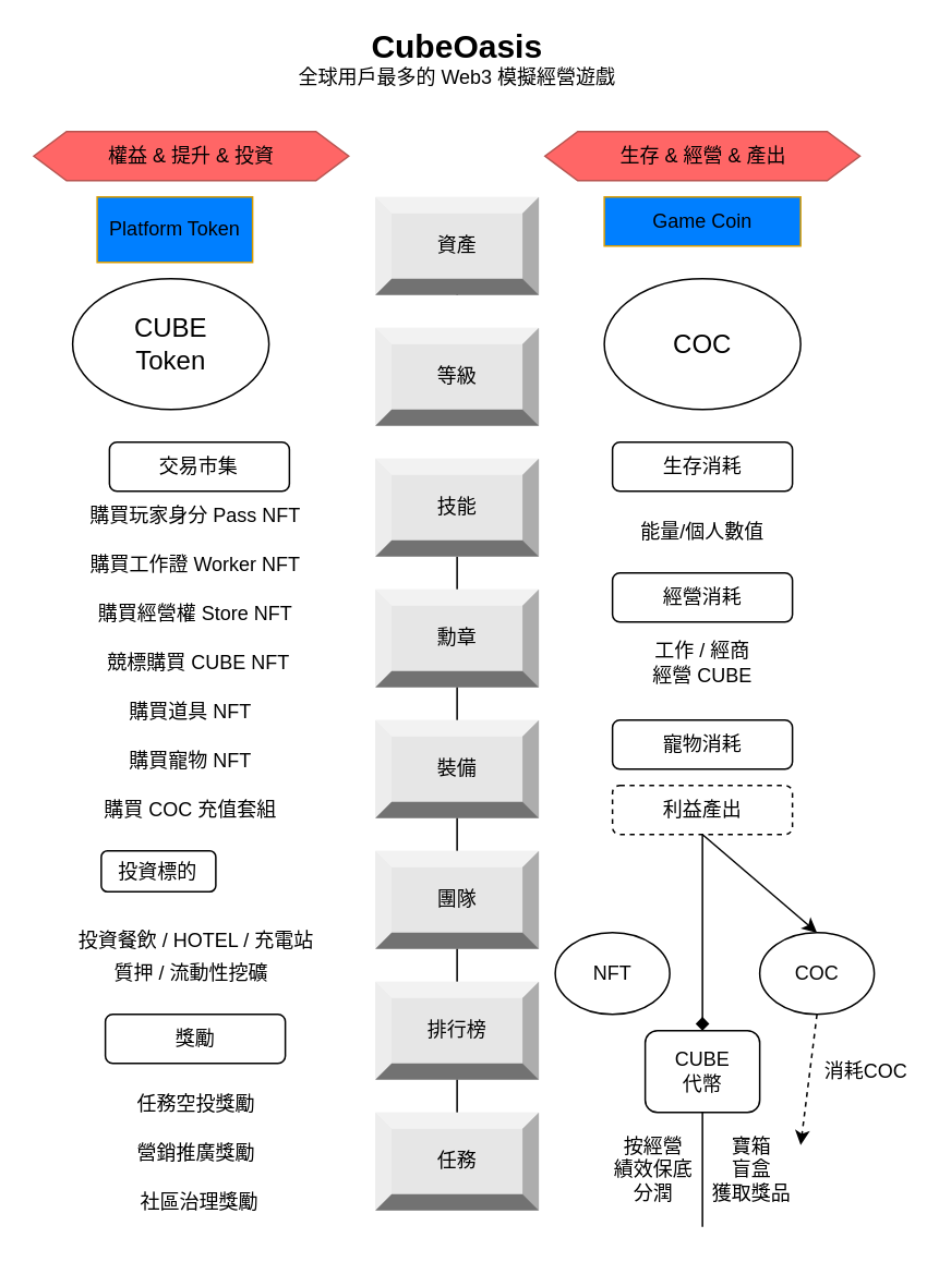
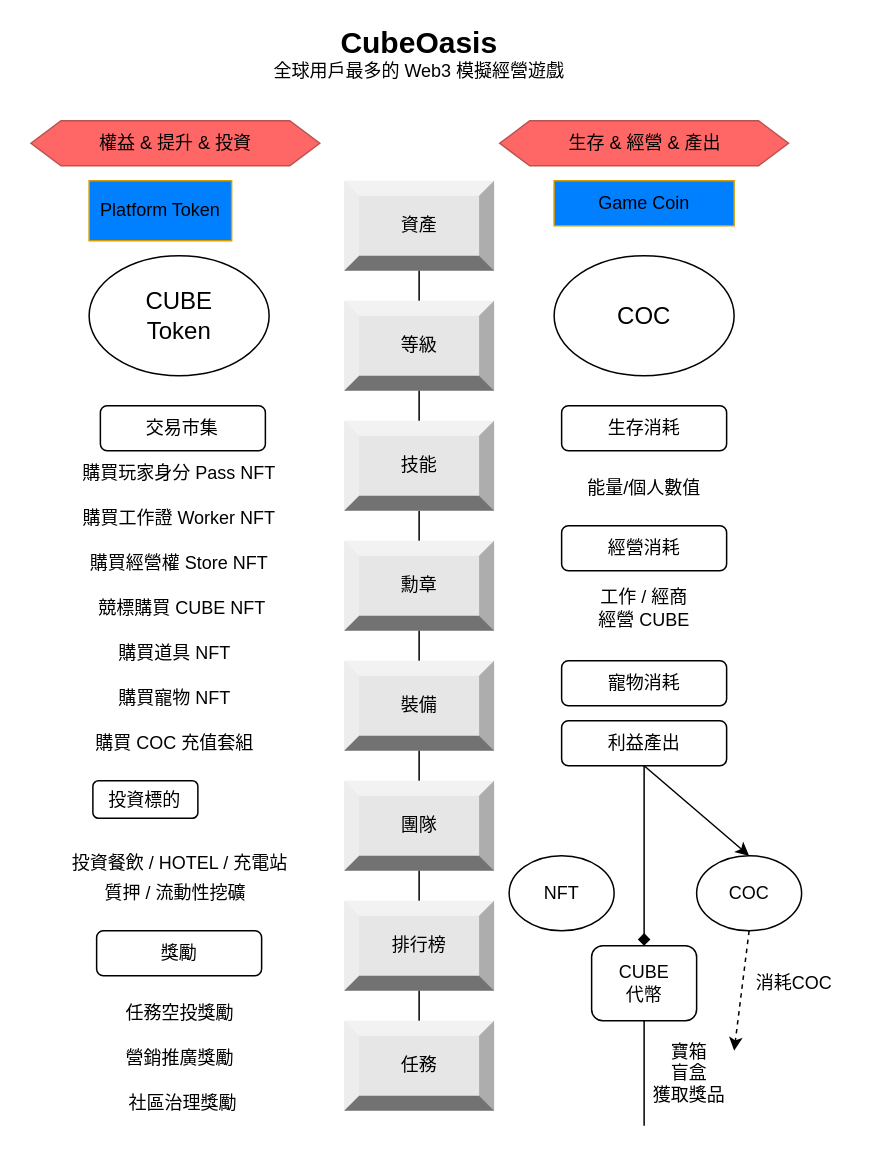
- <mxCell id="2" value="CUBE&lt;br style=&quot;font-size: 16px;&quot;&gt;Token" style="ellipse;whiteSpace=wrap;html=1;fontSize=16;" vertex="1" parent="1"><mxGeometry x="43.75" y="170" width="120" height="80" as="geometry" /></mxCell>
+ <mxCell id="2" value="CUBE&lt;br style=&quot;font-size: 16px;&quot;&gt;Token" style="ellipse;whiteSpace=wrap;html=1;fontSize=16;" vertex="1" parent="1"><mxGeometry x="58.75" y="170" width="120" height="80" as="geometry" /></mxCell>
+ <mxCell id="46" value="" style="endArrow=none;html=1;rounded=0;" edge="1" parent="1" source="41" target="47"><mxGeometry width="50" height="50" relative="1" as="geometry"><mxPoint x="278.75" y="280" as="sourcePoint" /><mxPoint x="278.75" y="160" as="targetPoint" /></mxGeometry></mxCell>
- <mxCell id="26" value="利益產出" style="rounded=1;whiteSpace=wrap;html=1;dashed=1;" vertex="1" parent="1"><mxGeometry x="373.75" y="480" width="110" height="30" as="geometry" /></mxCell>
+ <mxCell id="26" value="利益產出" style="rounded=1;whiteSpace=wrap;html=1;" vertex="1" parent="1"><mxGeometry x="373.75" y="480" width="110" height="30" as="geometry" /></mxCell>
- <mxCell id="31" value="按經營&lt;br&gt;績效保底分潤" style="text;html=1;strokeColor=none;fillColor=none;align=center;verticalAlign=middle;whiteSpace=wrap;rounded=0;" vertex="1" parent="1"><mxGeometry x="368.75" y="700" width="60" height="30" as="geometry" /></mxCell>
